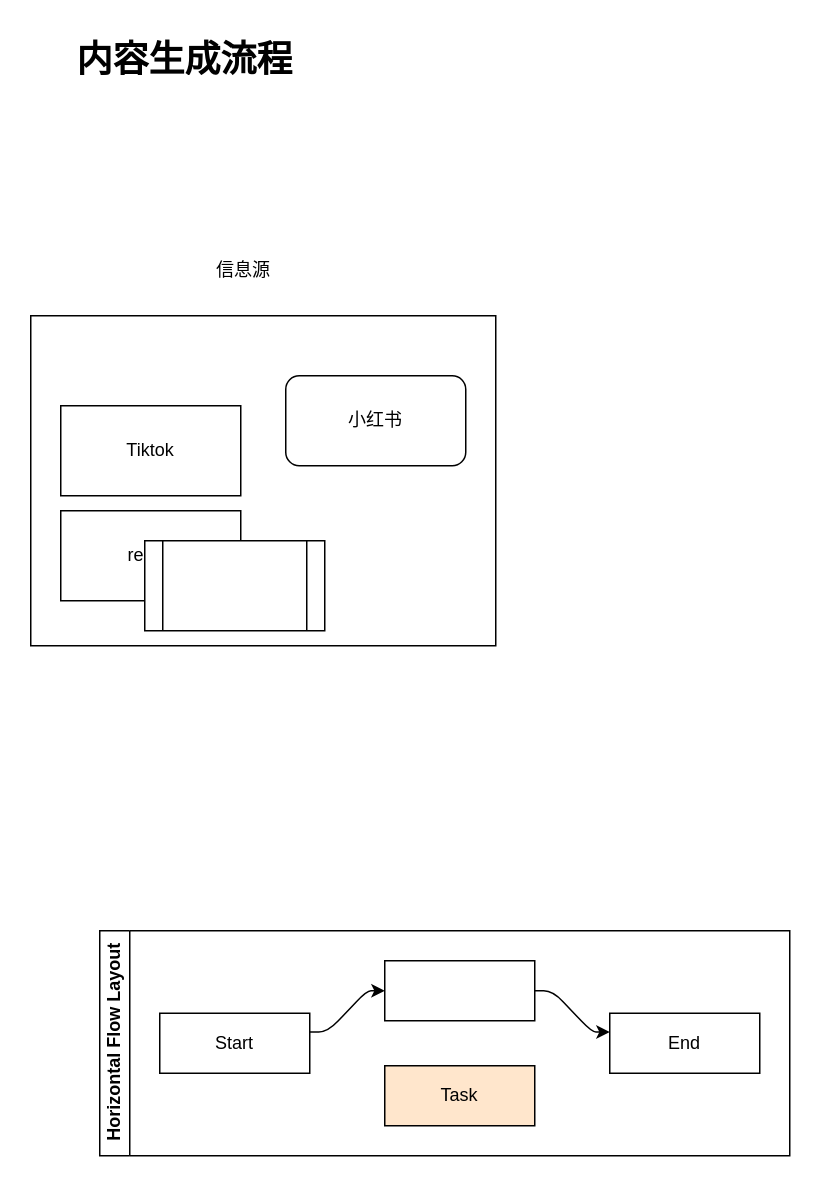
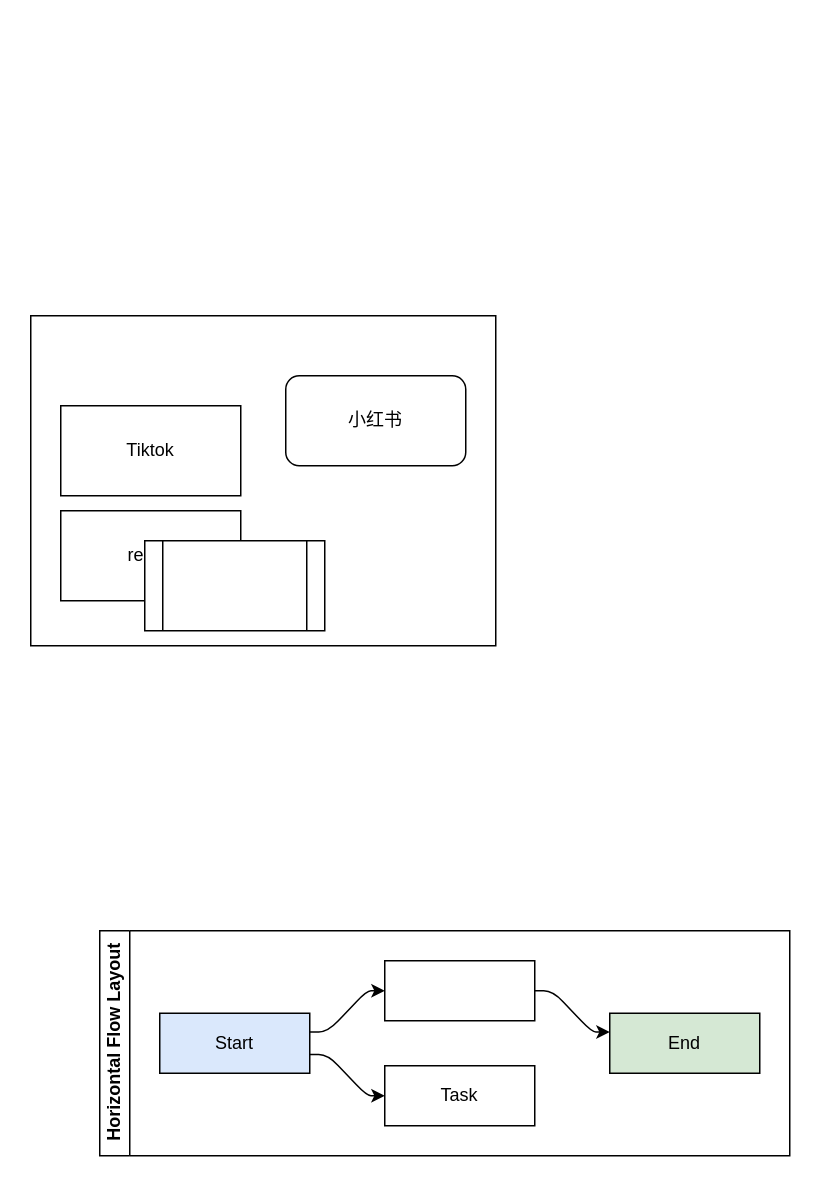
- <mxCell id="2" value="&lt;h1&gt;内容生成流程&lt;/h1&gt;" style="text;html=1;strokeColor=none;fillColor=none;spacing=5;spacingTop=-20;whiteSpace=wrap;overflow=hidden;rounded=0;" vertex="1" parent="1"><mxGeometry x="46" y="20" width="180" height="30" as="geometry" /></mxCell>
- <mxCell id="16" value="信息源" style="text;html=1;strokeColor=none;fillColor=none;align=center;verticalAlign=middle;whiteSpace=wrap;rounded=0;" vertex="1" parent="11"><mxGeometry x="102.5" width="77.5" height="60" as="geometry" /></mxCell>
- <mxCell id="4" value="Start" style="whiteSpace=wrap;html=1;" vertex="1" parent="3"><mxGeometry x="40" y="55" width="100" height="40" as="geometry" /></mxCell>
+ <mxCell id="4" value="Start" style="whiteSpace=wrap;html=1;fillColor=#dae8fc;" vertex="1" parent="3"><mxGeometry x="40" y="55" width="100" height="40" as="geometry" /></mxCell>
- <mxCell id="9" value="End" style="whiteSpace=wrap;html=1;" vertex="1" parent="3"><mxGeometry x="340" y="55" width="100" height="40" as="geometry" /></mxCell>
+ <mxCell id="9" value="End" style="whiteSpace=wrap;html=1;fillColor=#d5e8d4;" vertex="1" parent="3"><mxGeometry x="340" y="55" width="100" height="40" as="geometry" /></mxCell>
+ <mxCell id="8" value="" style="html=1;rounded=1;curved=0;sourcePerimeterSpacing=0;targetPerimeterSpacing=0;startSize=6;endSize=6;noEdgeStyle=1;orthogonal=1;" edge="1" parent="3" source="4" target="7"><mxGeometry relative="1" as="geometry"><Array as="points"><mxPoint x="152" y="82.5" /><mxPoint x="178" y="110" /></Array></mxGeometry></mxCell>
- <mxCell id="7" value="Task" style="whiteSpace=wrap;html=1;fillColor=#ffe6cc;" vertex="1" parent="3"><mxGeometry x="190" y="90" width="100" height="40" as="geometry" /></mxCell>
+ <mxCell id="7" value="Task" style="whiteSpace=wrap;html=1;" vertex="1" parent="3"><mxGeometry x="190" y="90" width="100" height="40" as="geometry" /></mxCell>
